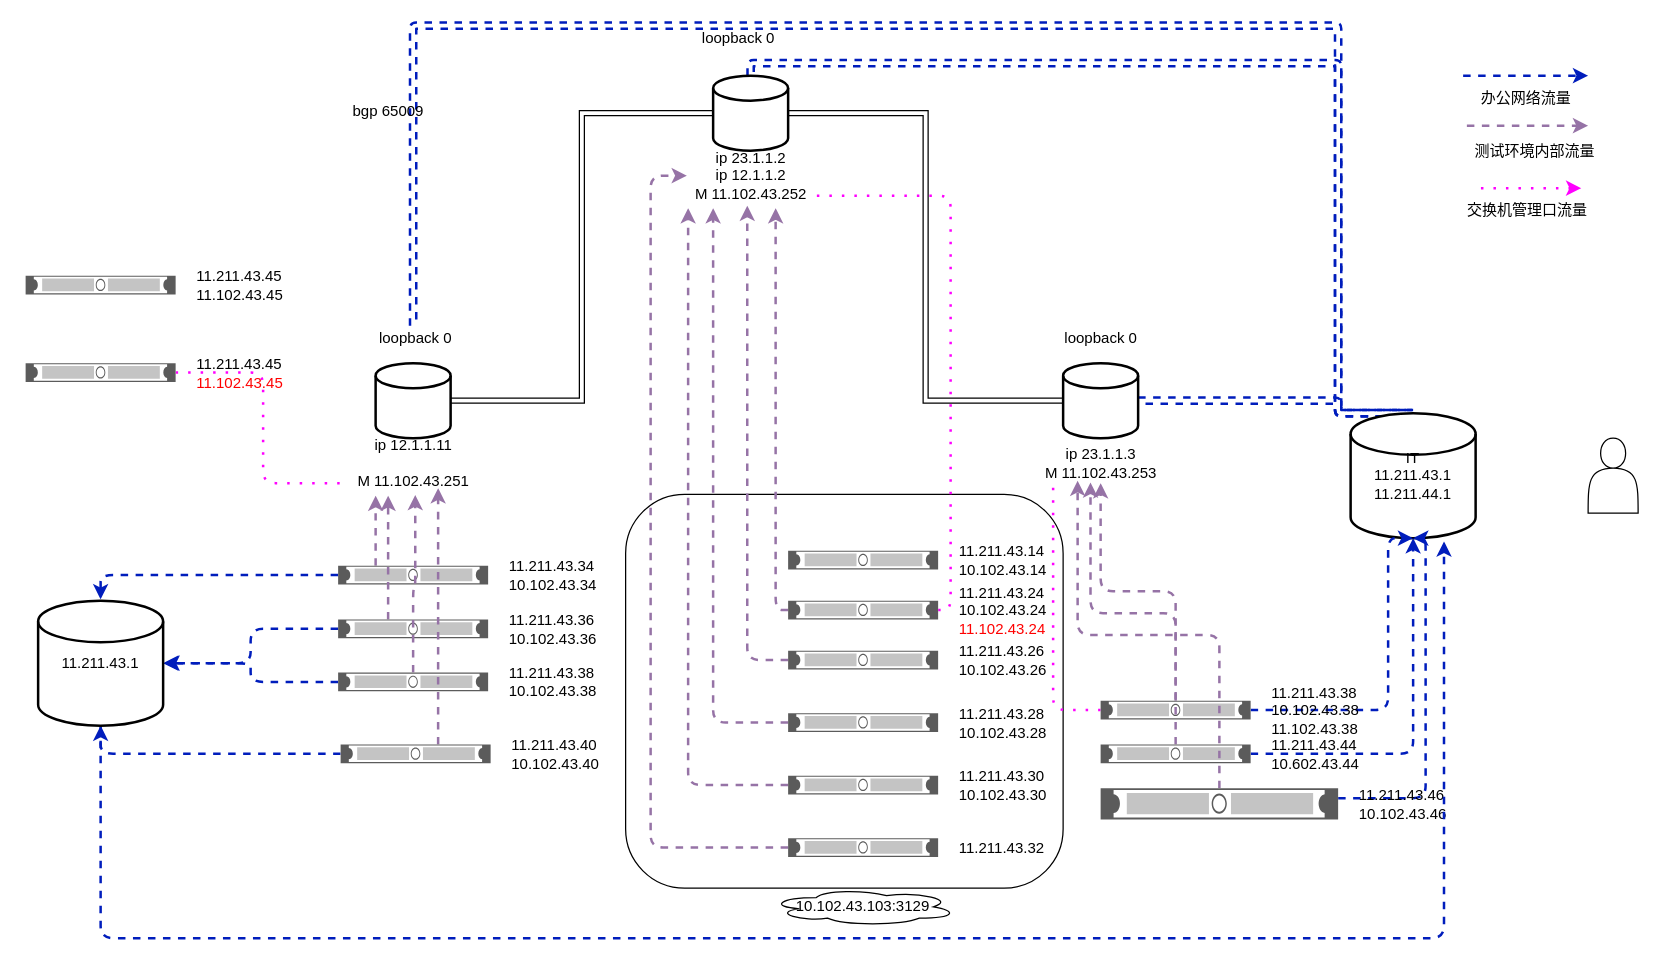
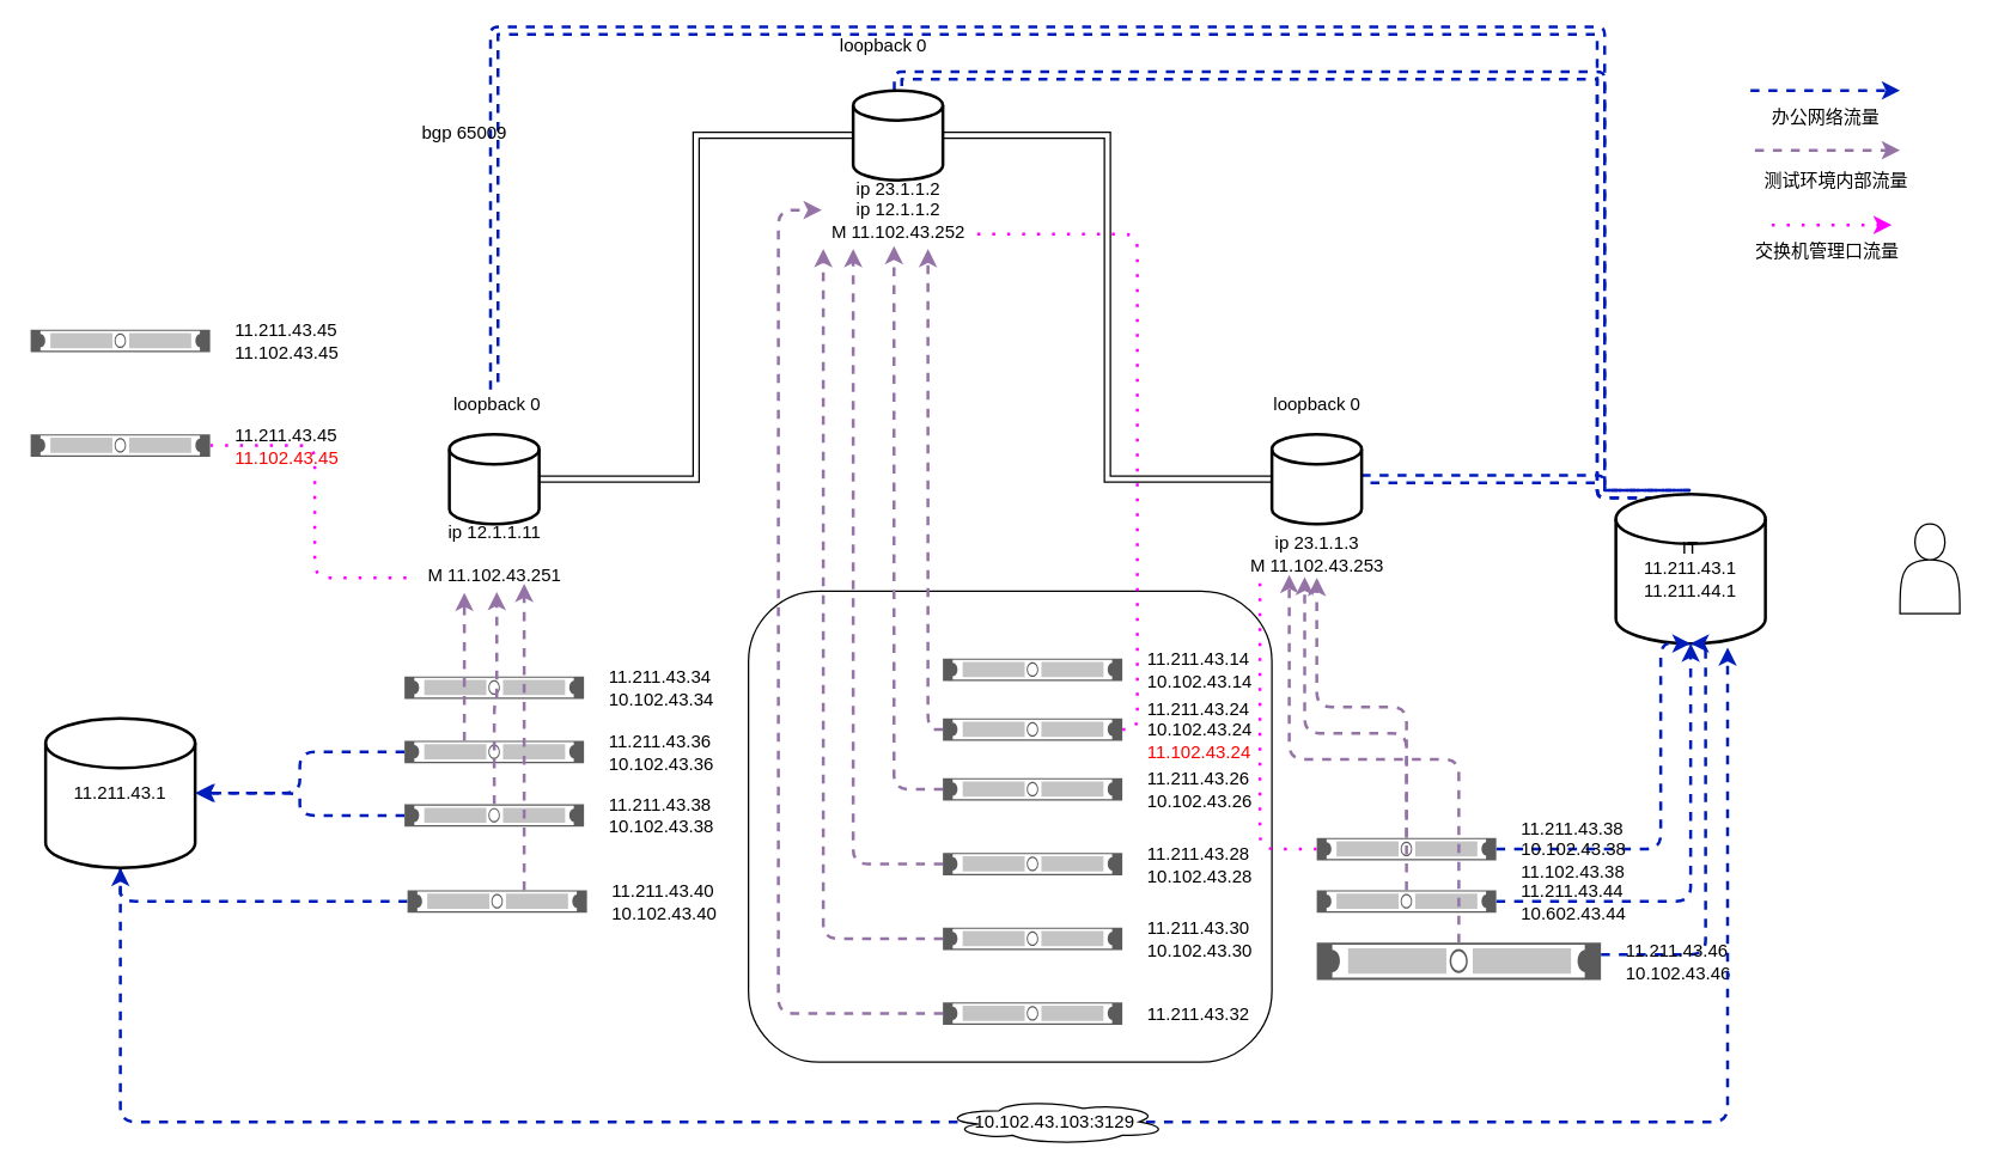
- <mxCell id="33" style="edgeStyle=orthogonalEdgeStyle;rounded=1;orthogonalLoop=1;jettySize=auto;html=1;fillColor=#e1d5e7;strokeColor=#9673a6;dashed=1;strokeWidth=2;targetPerimeterSpacing=1;" edge="1" parent="1" source="34" target="17"><mxGeometry relative="1" as="geometry"><Array as="points"><mxPoint x="300" y="420" /><mxPoint x="300" y="420" /></Array></mxGeometry></mxCell>
- <mxCell id="32" style="edgeStyle=orthogonalEdgeStyle;rounded=1;orthogonalLoop=1;jettySize=auto;html=1;fillColor=#0050ef;strokeColor=#001DBC;dashed=1;strokeWidth=2;targetPerimeterSpacing=1;" edge="1" parent="1" source="34" target="55"><mxGeometry relative="1" as="geometry" /></mxCell>
- <mxCell id="65" value="10.102.43.103:3129" style="ellipse;shape=cloud;whiteSpace=wrap;html=1;" vertex="1" parent="1"><mxGeometry x="615" y="710" width="150" height="30" as="geometry" /></mxCell>
+ <mxCell id="65" value="10.102.43.103:3129" style="ellipse;shape=cloud;whiteSpace=wrap;html=1;" vertex="1" parent="1"><mxGeometry x="630" y="735" width="150" height="30" as="geometry" /></mxCell>
